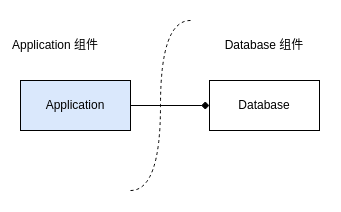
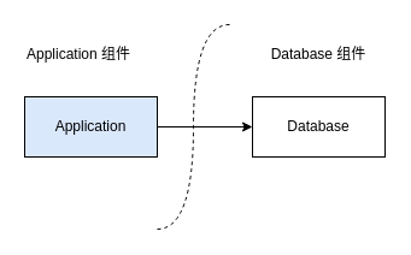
- <mxCell id="6" value="Application 组件" style="text;html=1;strokeColor=none;fillColor=none;align=center;verticalAlign=middle;whiteSpace=wrap;rounded=0;" vertex="1" parent="1"><mxGeometry x="10" y="30" width="90" height="30" as="geometry" /></mxCell>
+ <mxCell id="6" value="Application 组件" style="text;html=1;strokeColor=none;fillColor=none;align=center;verticalAlign=middle;whiteSpace=wrap;rounded=0;" vertex="1" parent="1"><mxGeometry x="20" y="30" width="90" height="30" as="geometry" /></mxCell>
- <mxCell id="2" style="edgeStyle=orthogonalEdgeStyle;rounded=0;orthogonalLoop=1;jettySize=auto;html=1;exitX=1;exitY=0.5;exitDx=0;exitDy=0;endArrow=diamond;" edge="1" parent="1" source="3" target="4"><mxGeometry relative="1" as="geometry" /></mxCell>
+ <mxCell id="2" style="edgeStyle=orthogonalEdgeStyle;rounded=0;orthogonalLoop=1;jettySize=auto;html=1;exitX=1;exitY=0.5;exitDx=0;exitDy=0;" edge="1" parent="1" source="3" target="4"><mxGeometry relative="1" as="geometry" /></mxCell>
